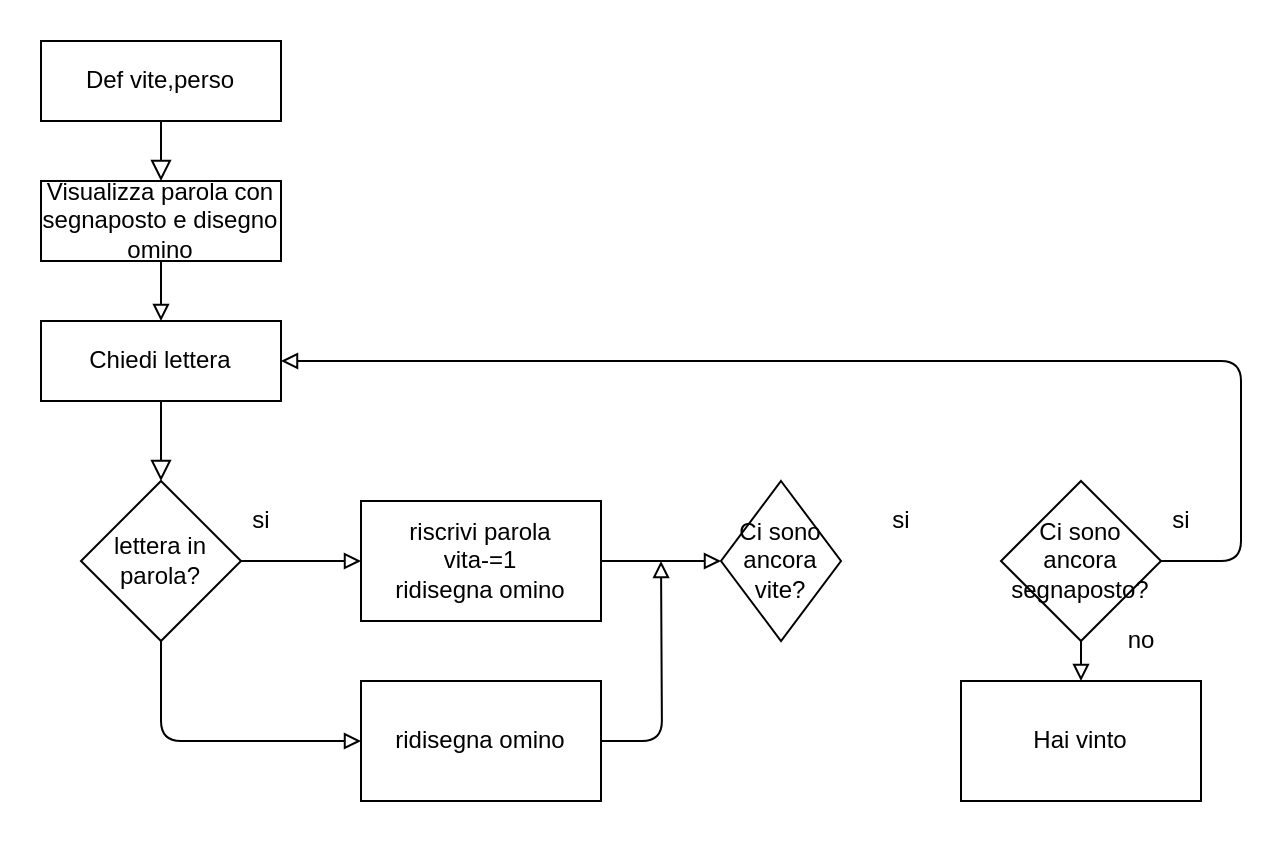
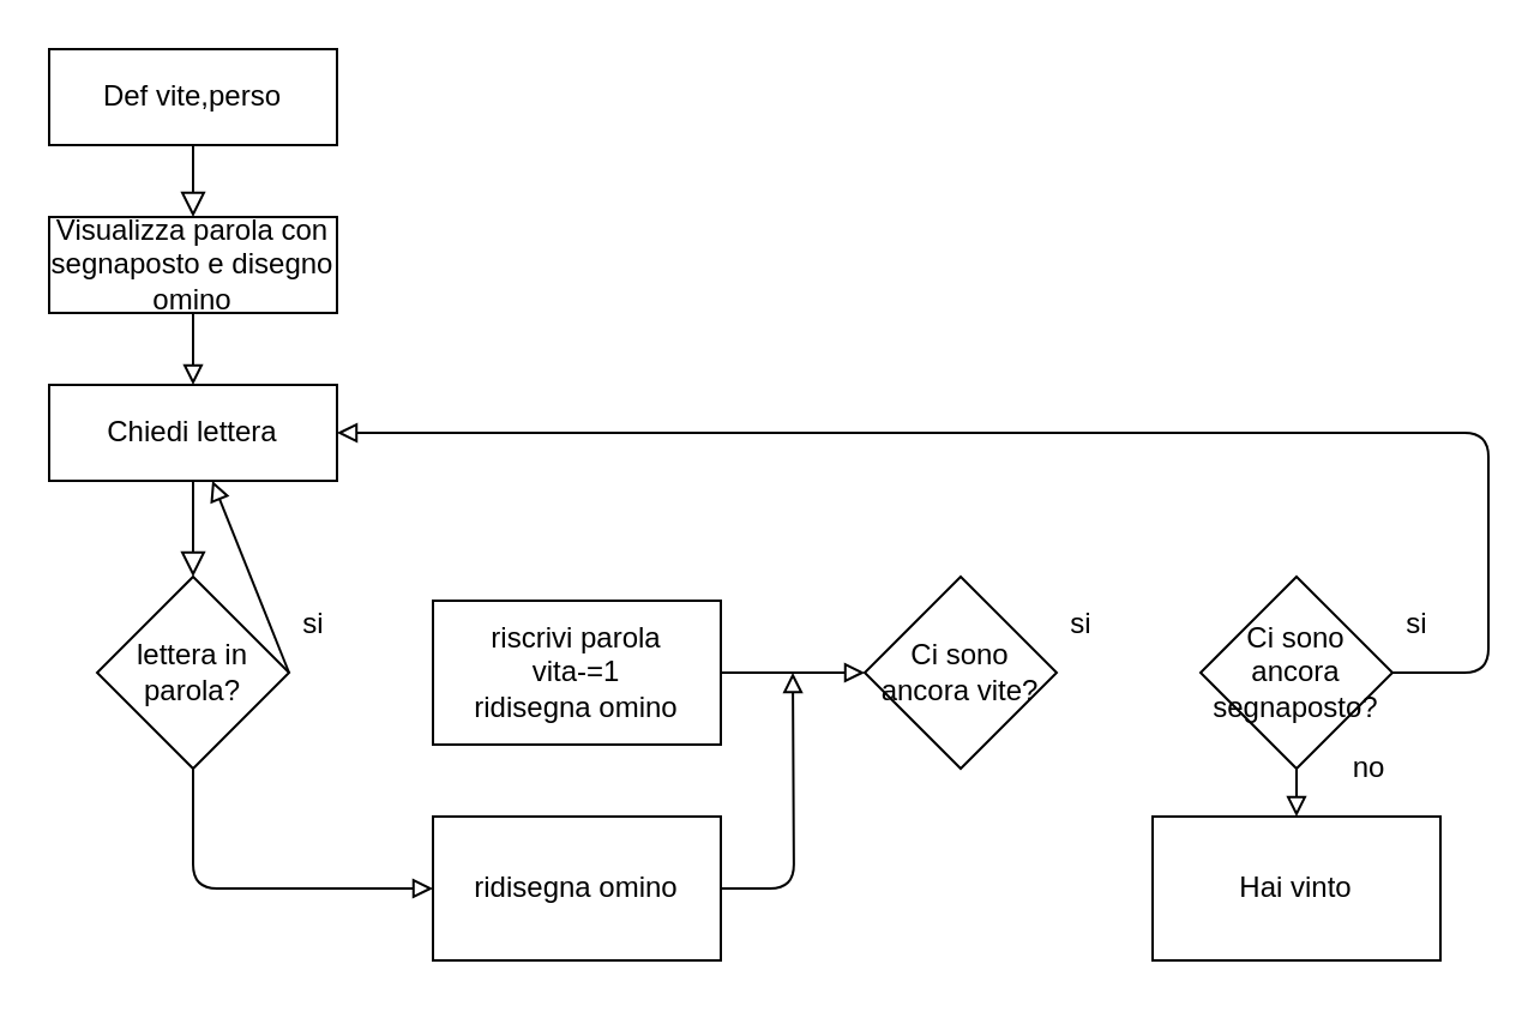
- <mxCell id="23" value="" style="endArrow=block;html=1;exitX=1;exitY=0.5;exitDx=0;exitDy=0;endFill=0;" edge="1" parent="1" source="8" target="10"><mxGeometry width="50" height="50" relative="1" as="geometry"><mxPoint x="250" y="260" as="sourcePoint" /><mxPoint x="300" y="210" as="targetPoint" /></mxGeometry></mxCell>
+ <mxCell id="23" value="" style="endArrow=block;html=1;exitX=1;exitY=0.5;exitDx=0;exitDy=0;endFill=0;" edge="1" parent="1" source="8" target="6"><mxGeometry width="50" height="50" relative="1" as="geometry"><mxPoint x="250" y="260" as="sourcePoint" /><mxPoint x="300" y="210" as="targetPoint" /></mxGeometry></mxCell>
- <mxCell id="17" value="Ci sono ancora vite?" style="rhombus;whiteSpace=wrap;html=1;" vertex="1" parent="1"><mxGeometry x="360" y="240" width="60" height="80" as="geometry" /></mxCell>
+ <mxCell id="17" value="Ci sono ancora vite?" style="rhombus;whiteSpace=wrap;html=1;" vertex="1" parent="1"><mxGeometry x="360" y="240" width="80" height="80" as="geometry" /></mxCell>
